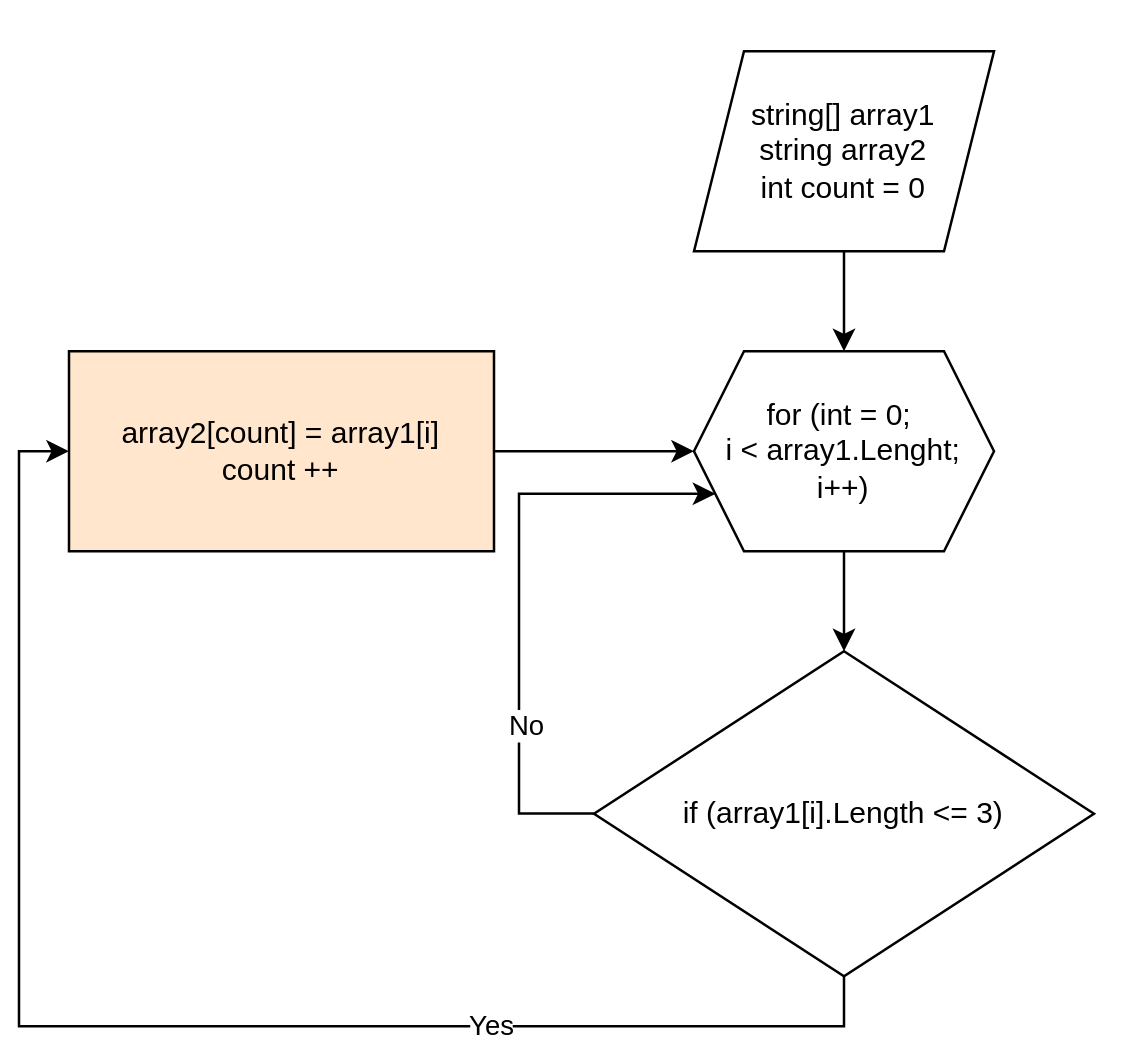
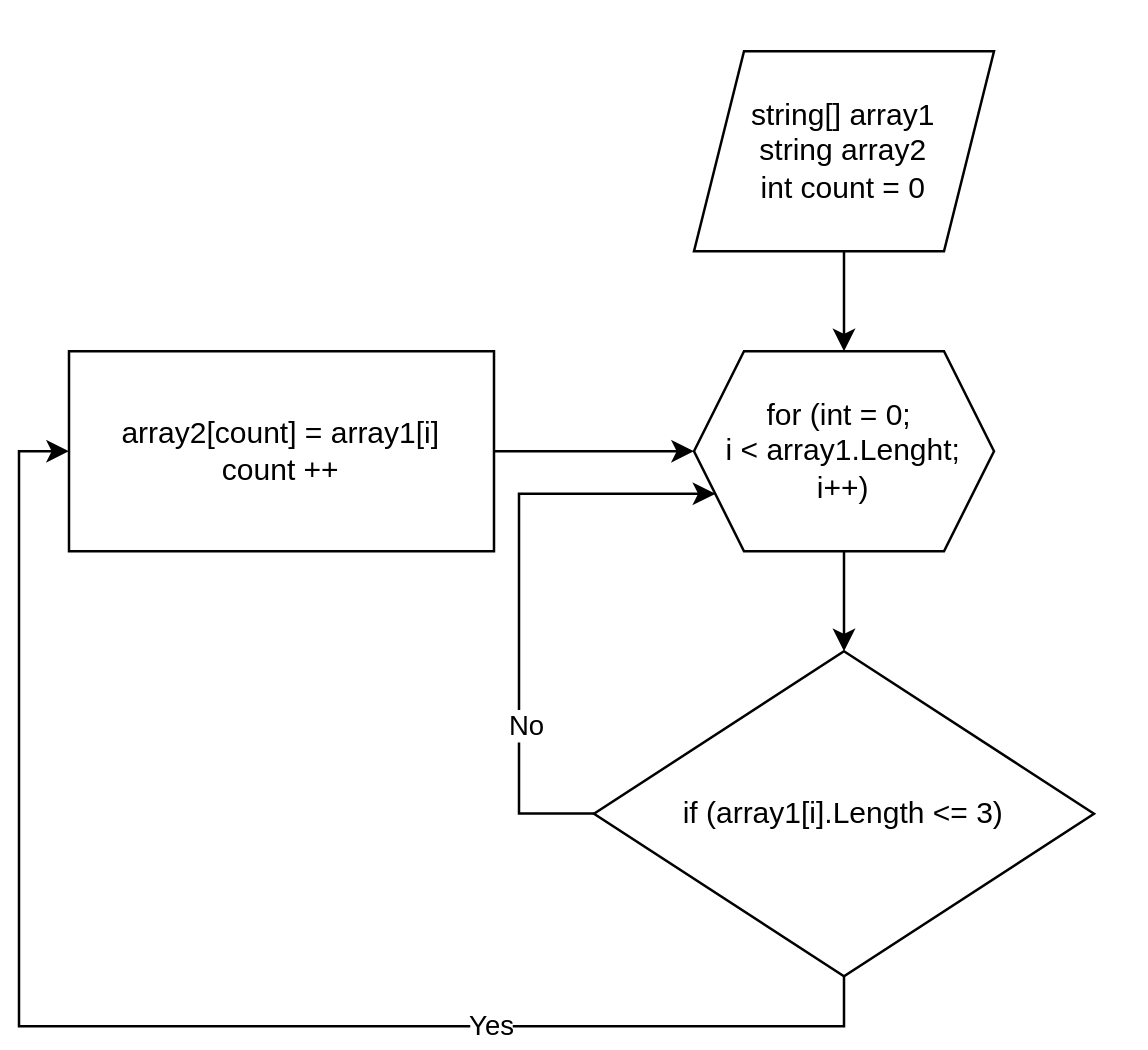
- <mxCell id="12" value="array2[count] = array1[i]&lt;br&gt;count ++" style="rounded=0;whiteSpace=wrap;html=1;fillColor=#ffe6cc;" vertex="1" parent="1"><mxGeometry x="20" y="140" width="170" height="80" as="geometry" /></mxCell>
+ <mxCell id="12" value="array2[count] = array1[i]&lt;br&gt;count ++" style="rounded=0;whiteSpace=wrap;html=1;" vertex="1" parent="1"><mxGeometry x="20" y="140" width="170" height="80" as="geometry" /></mxCell>
